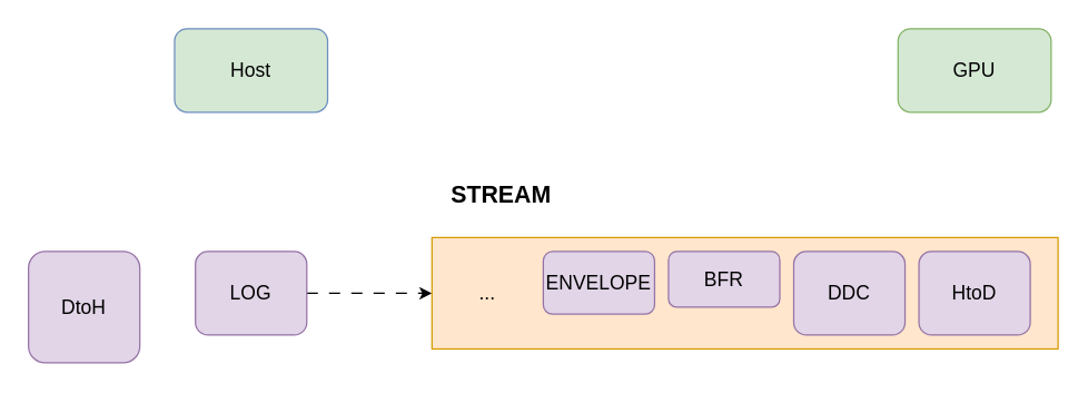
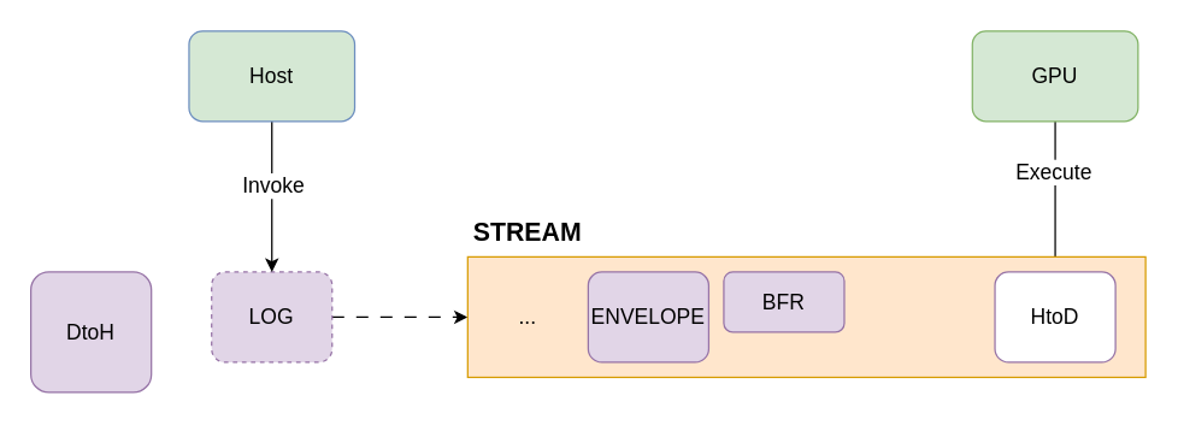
+ <mxCell id="4" style="edgeStyle=orthogonalEdgeStyle;rounded=0;orthogonalLoop=1;jettySize=auto;html=1;entryX=0.5;entryY=0;entryDx=0;entryDy=0;fontSize=14;" edge="1" parent="1" source="7" target="8"><mxGeometry relative="1" as="geometry" /></mxCell>
+ <mxCell id="5" value="Execute" style="edgeLabel;html=1;align=center;verticalAlign=middle;resizable=0;points=[];fontSize=14;" vertex="1" connectable="0" parent="4"><mxGeometry x="-0.34" y="-2" relative="1" as="geometry"><mxPoint as="offset" /></mxGeometry></mxCell>
+ <mxCell id="13" style="edgeStyle=orthogonalEdgeStyle;rounded=0;orthogonalLoop=1;jettySize=auto;html=1;fontSize=14;" edge="1" parent="1" source="15" target="3"><mxGeometry relative="1" as="geometry" /></mxCell>
+ <mxCell id="14" value="Invoke" style="edgeLabel;html=1;align=center;verticalAlign=middle;resizable=0;points=[];fontSize=14;" vertex="1" connectable="0" parent="13"><mxGeometry x="-0.16" relative="1" as="geometry"><mxPoint as="offset" /></mxGeometry></mxCell>
- <mxCell id="17" value="STREAM" style="text;html=1;strokeColor=none;fillColor=none;align=center;verticalAlign=middle;whiteSpace=wrap;rounded=0;fontStyle=1;fontSize=17;" vertex="1" parent="1"><mxGeometry x="330" y="125" width="60" height="30" as="geometry" /></mxCell>
+ <mxCell id="17" value="STREAM" style="text;html=1;strokeColor=none;fillColor=none;align=center;verticalAlign=middle;whiteSpace=wrap;rounded=0;fontStyle=1;fontSize=17;" vertex="1" parent="1"><mxGeometry x="320" y="140" width="60" height="30" as="geometry" /></mxCell>
- <mxCell id="11" value="ENVELOPE" style="rounded=1;whiteSpace=wrap;html=1;fontSize=14;fillColor=#e1d5e7;strokeColor=#9673a6;" vertex="1" parent="1"><mxGeometry x="390" y="180" width="80" height="45" as="geometry" /></mxCell>
+ <mxCell id="11" value="ENVELOPE" style="rounded=1;whiteSpace=wrap;html=1;fontSize=14;fillColor=#e1d5e7;strokeColor=#9673a6;" vertex="1" parent="1"><mxGeometry x="390" y="180" width="80" height="60" as="geometry" /></mxCell>
- <mxCell id="3" value="LOG" style="rounded=1;whiteSpace=wrap;html=1;fontSize=14;fillColor=#e1d5e7;strokeColor=#9673a6;" vertex="1" parent="1"><mxGeometry x="140" y="180" width="80" height="60" as="geometry" /></mxCell>
+ <mxCell id="3" value="LOG" style="rounded=1;whiteSpace=wrap;html=1;fontSize=14;fillColor=#e1d5e7;strokeColor=#9673a6;dashed=1;" vertex="1" parent="1"><mxGeometry x="140" y="180" width="80" height="60" as="geometry" /></mxCell>
- <mxCell id="9" value="DDC" style="rounded=1;whiteSpace=wrap;html=1;fontSize=14;fillColor=#e1d5e7;strokeColor=#9673a6;" vertex="1" parent="1"><mxGeometry x="570" y="180" width="80" height="60" as="geometry" /></mxCell>
- <mxCell id="8" value="HtoD" style="rounded=1;whiteSpace=wrap;html=1;fontSize=14;fillColor=#e1d5e7;strokeColor=#9673a6;" vertex="1" parent="1"><mxGeometry x="660" y="180" width="80" height="60" as="geometry" /></mxCell>
+ <mxCell id="8" value="HtoD" style="rounded=1;whiteSpace=wrap;html=1;fontSize=14;fillColor=#ffffff;strokeColor=#9673a6;" vertex="1" parent="1"><mxGeometry x="660" y="180" width="80" height="60" as="geometry" /></mxCell>
